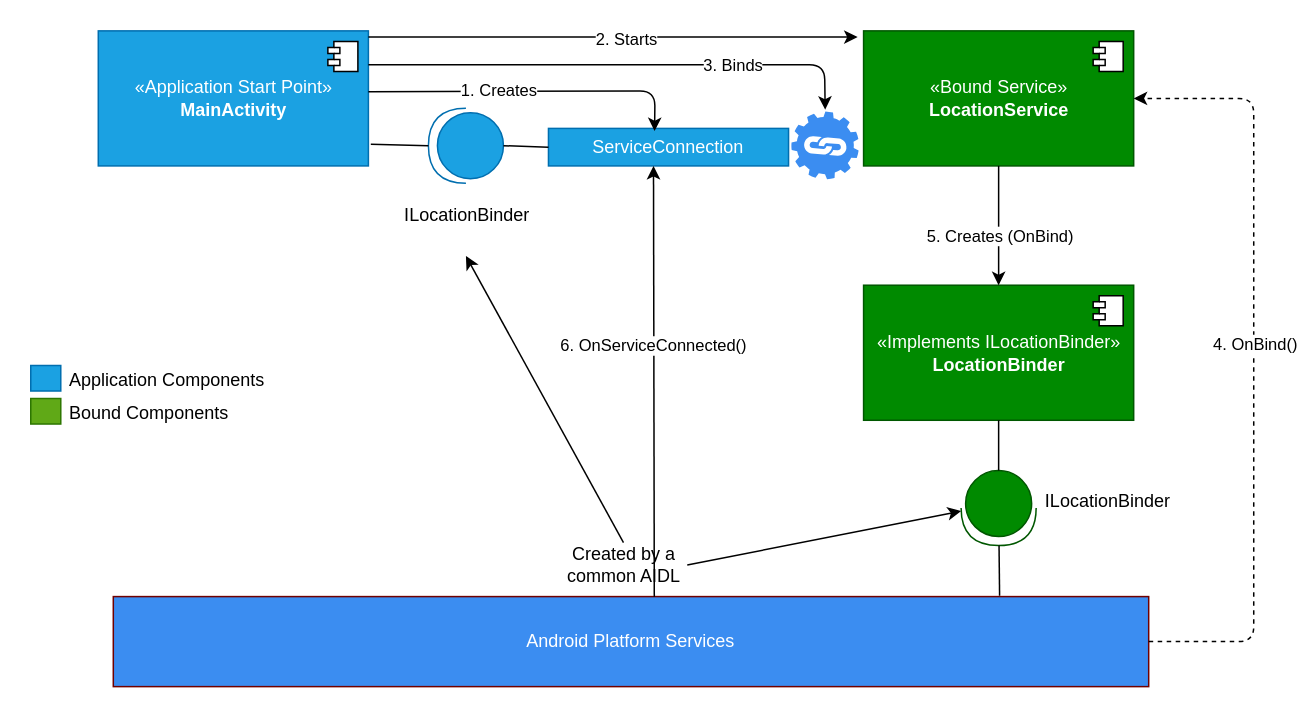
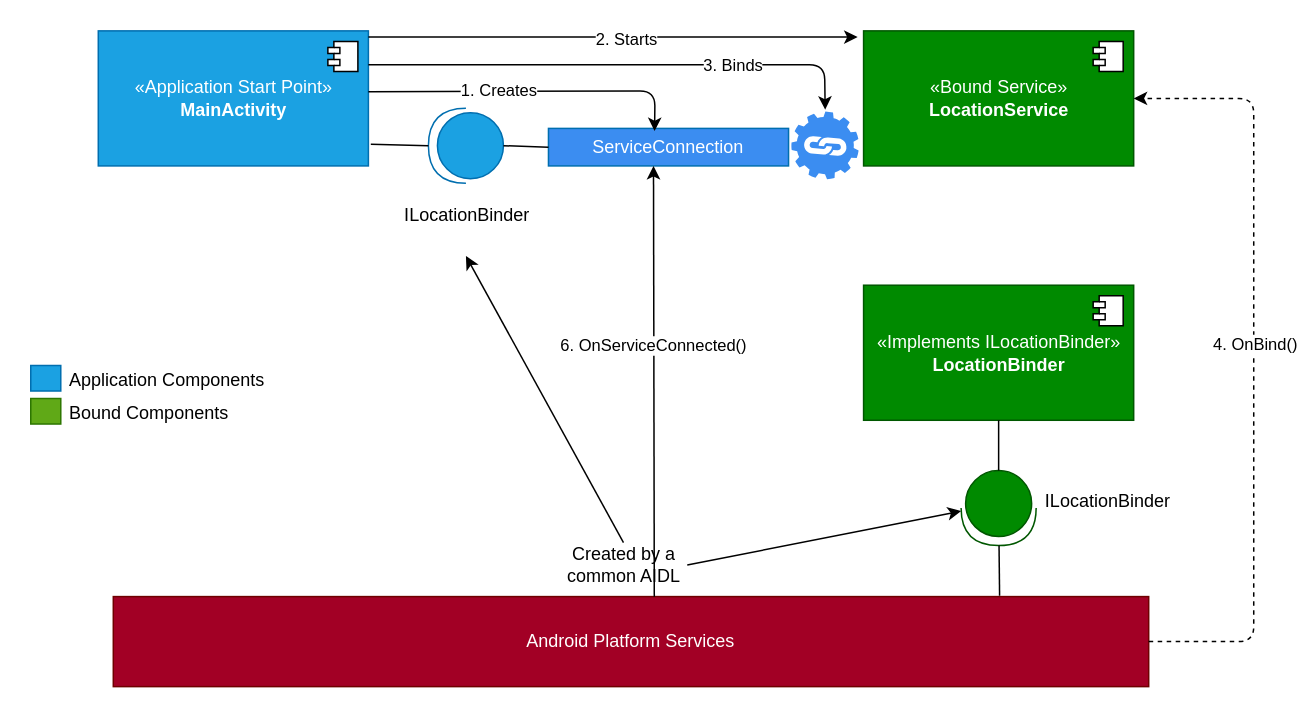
- <mxCell id="2" value="ServiceConnection" style="rounded=0;whiteSpace=wrap;html=1;fillColor=#1ba1e2;fontColor=#ffffff;strokeColor=#006EAF;" parent="1" vertex="1"><mxGeometry x="365" y="85" width="160" height="25" as="geometry" /></mxCell>
+ <mxCell id="2" value="ServiceConnection" style="rounded=0;whiteSpace=wrap;html=1;fillColor=#3b8df1;fontColor=#ffffff;strokeColor=#006EAF;" parent="1" vertex="1"><mxGeometry x="365" y="85" width="160" height="25" as="geometry" /></mxCell>
- <mxCell id="16" value="" style="endArrow=classic;html=1;exitX=0.5;exitY=1;exitDx=0;exitDy=0;entryX=0.5;entryY=0;entryDx=0;entryDy=0;" edge="1" parent="1" source="5" target="14"><mxGeometry width="50" height="50" relative="1" as="geometry"><mxPoint x="385" y="62.5" as="sourcePoint" /><mxPoint x="665" y="242.5" as="targetPoint" /></mxGeometry></mxCell>
- <mxCell id="17" value="5. Creates (OnBind)" style="edgeLabel;html=1;align=center;verticalAlign=middle;resizable=0;points=[];" vertex="1" connectable="0" parent="16"><mxGeometry x="-0.298" relative="1" as="geometry"><mxPoint y="18" as="offset" /></mxGeometry></mxCell>
- <mxCell id="22" value="Android Platform Services" style="rounded=0;whiteSpace=wrap;html=1;fillColor=#3b8df1;fontColor=#ffffff;strokeColor=#6F0000;" vertex="1" parent="1"><mxGeometry x="75" y="397" width="690" height="60" as="geometry" /></mxCell>
+ <mxCell id="22" value="Android Platform Services" style="rounded=0;whiteSpace=wrap;html=1;fillColor=#a20025;fontColor=#ffffff;strokeColor=#6F0000;" vertex="1" parent="1"><mxGeometry x="75" y="397" width="690" height="60" as="geometry" /></mxCell>
